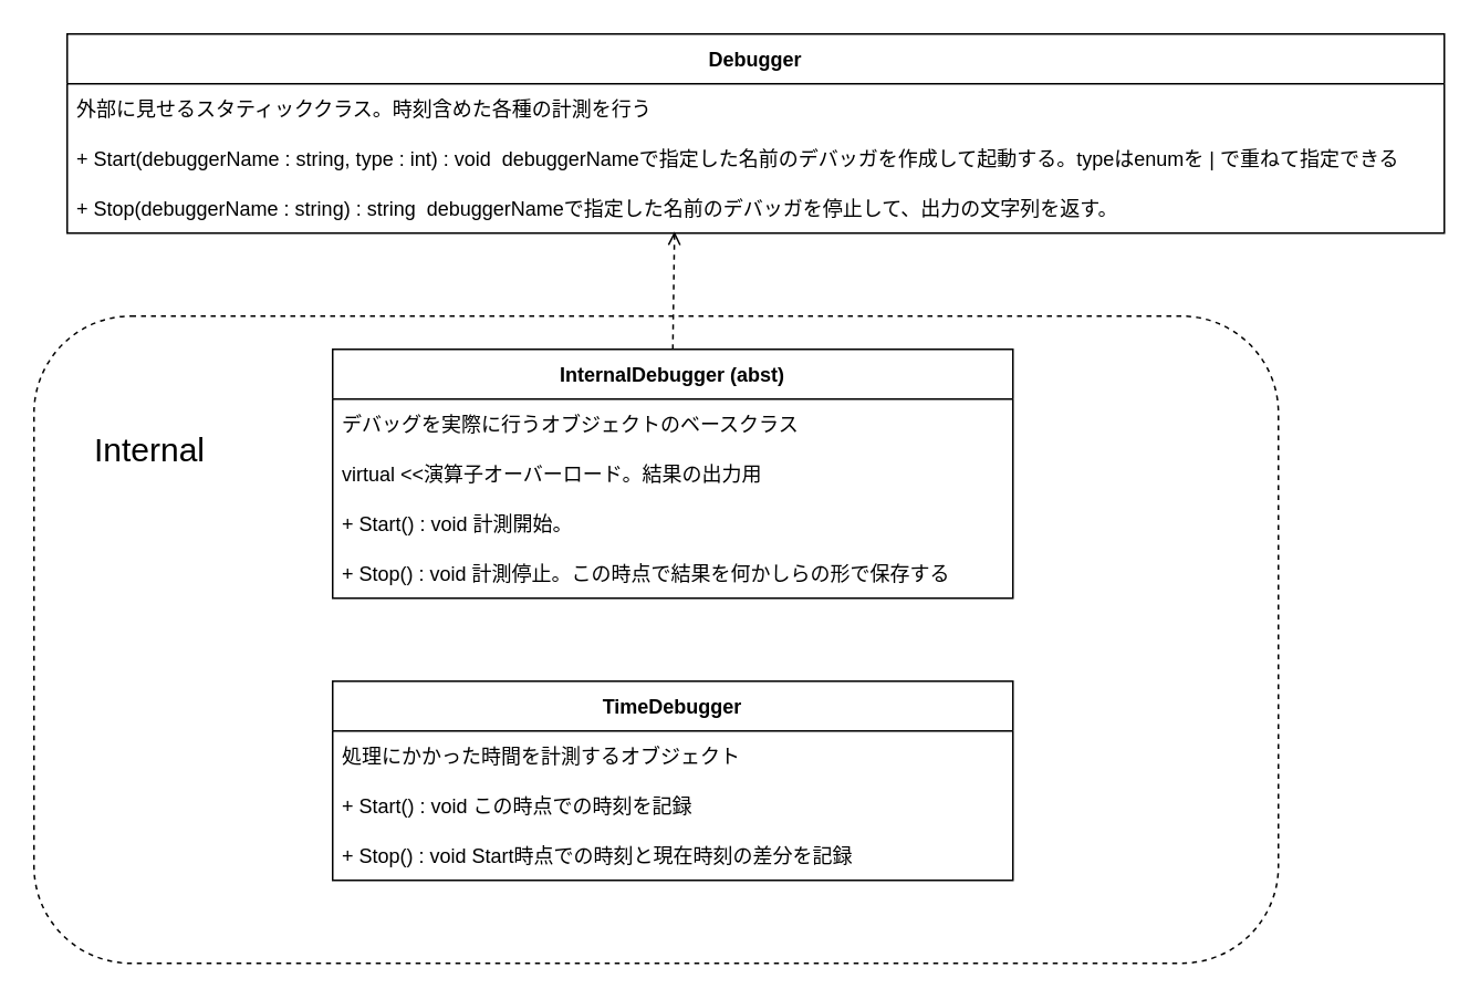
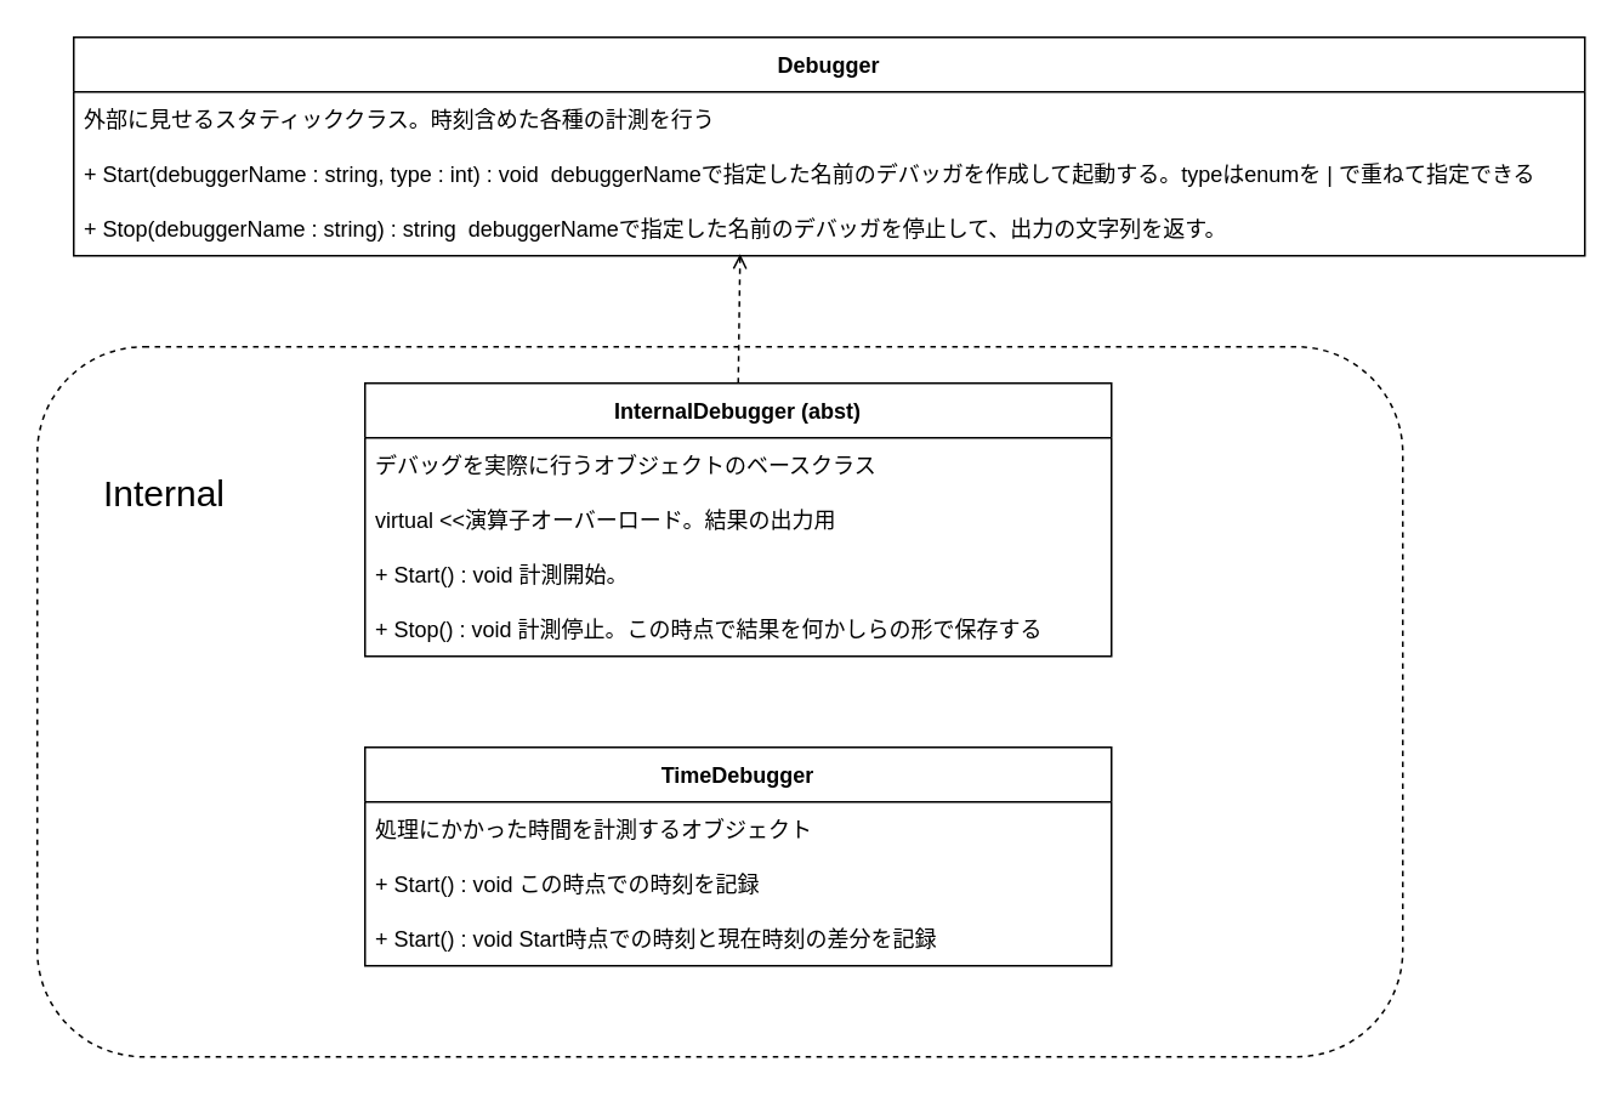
- <mxCell id="15" value="+ Stop() : void Start時点での時刻と現在時刻の差分を記録" style="text;strokeColor=none;fillColor=none;align=left;verticalAlign=middle;spacingLeft=4;spacingRight=4;overflow=hidden;points=[[0,0.5],[1,0.5]];portConstraint=eastwest;rotatable=0;" parent="12" vertex="1"><mxGeometry y="90" width="410" height="30" as="geometry" /></mxCell>
+ <mxCell id="15" value="+ Start() : void Start時点での時刻と現在時刻の差分を記録" style="text;strokeColor=none;fillColor=none;align=left;verticalAlign=middle;spacingLeft=4;spacingRight=4;overflow=hidden;points=[[0,0.5],[1,0.5]];portConstraint=eastwest;rotatable=0;" parent="12" vertex="1"><mxGeometry y="90" width="410" height="30" as="geometry" /></mxCell>
